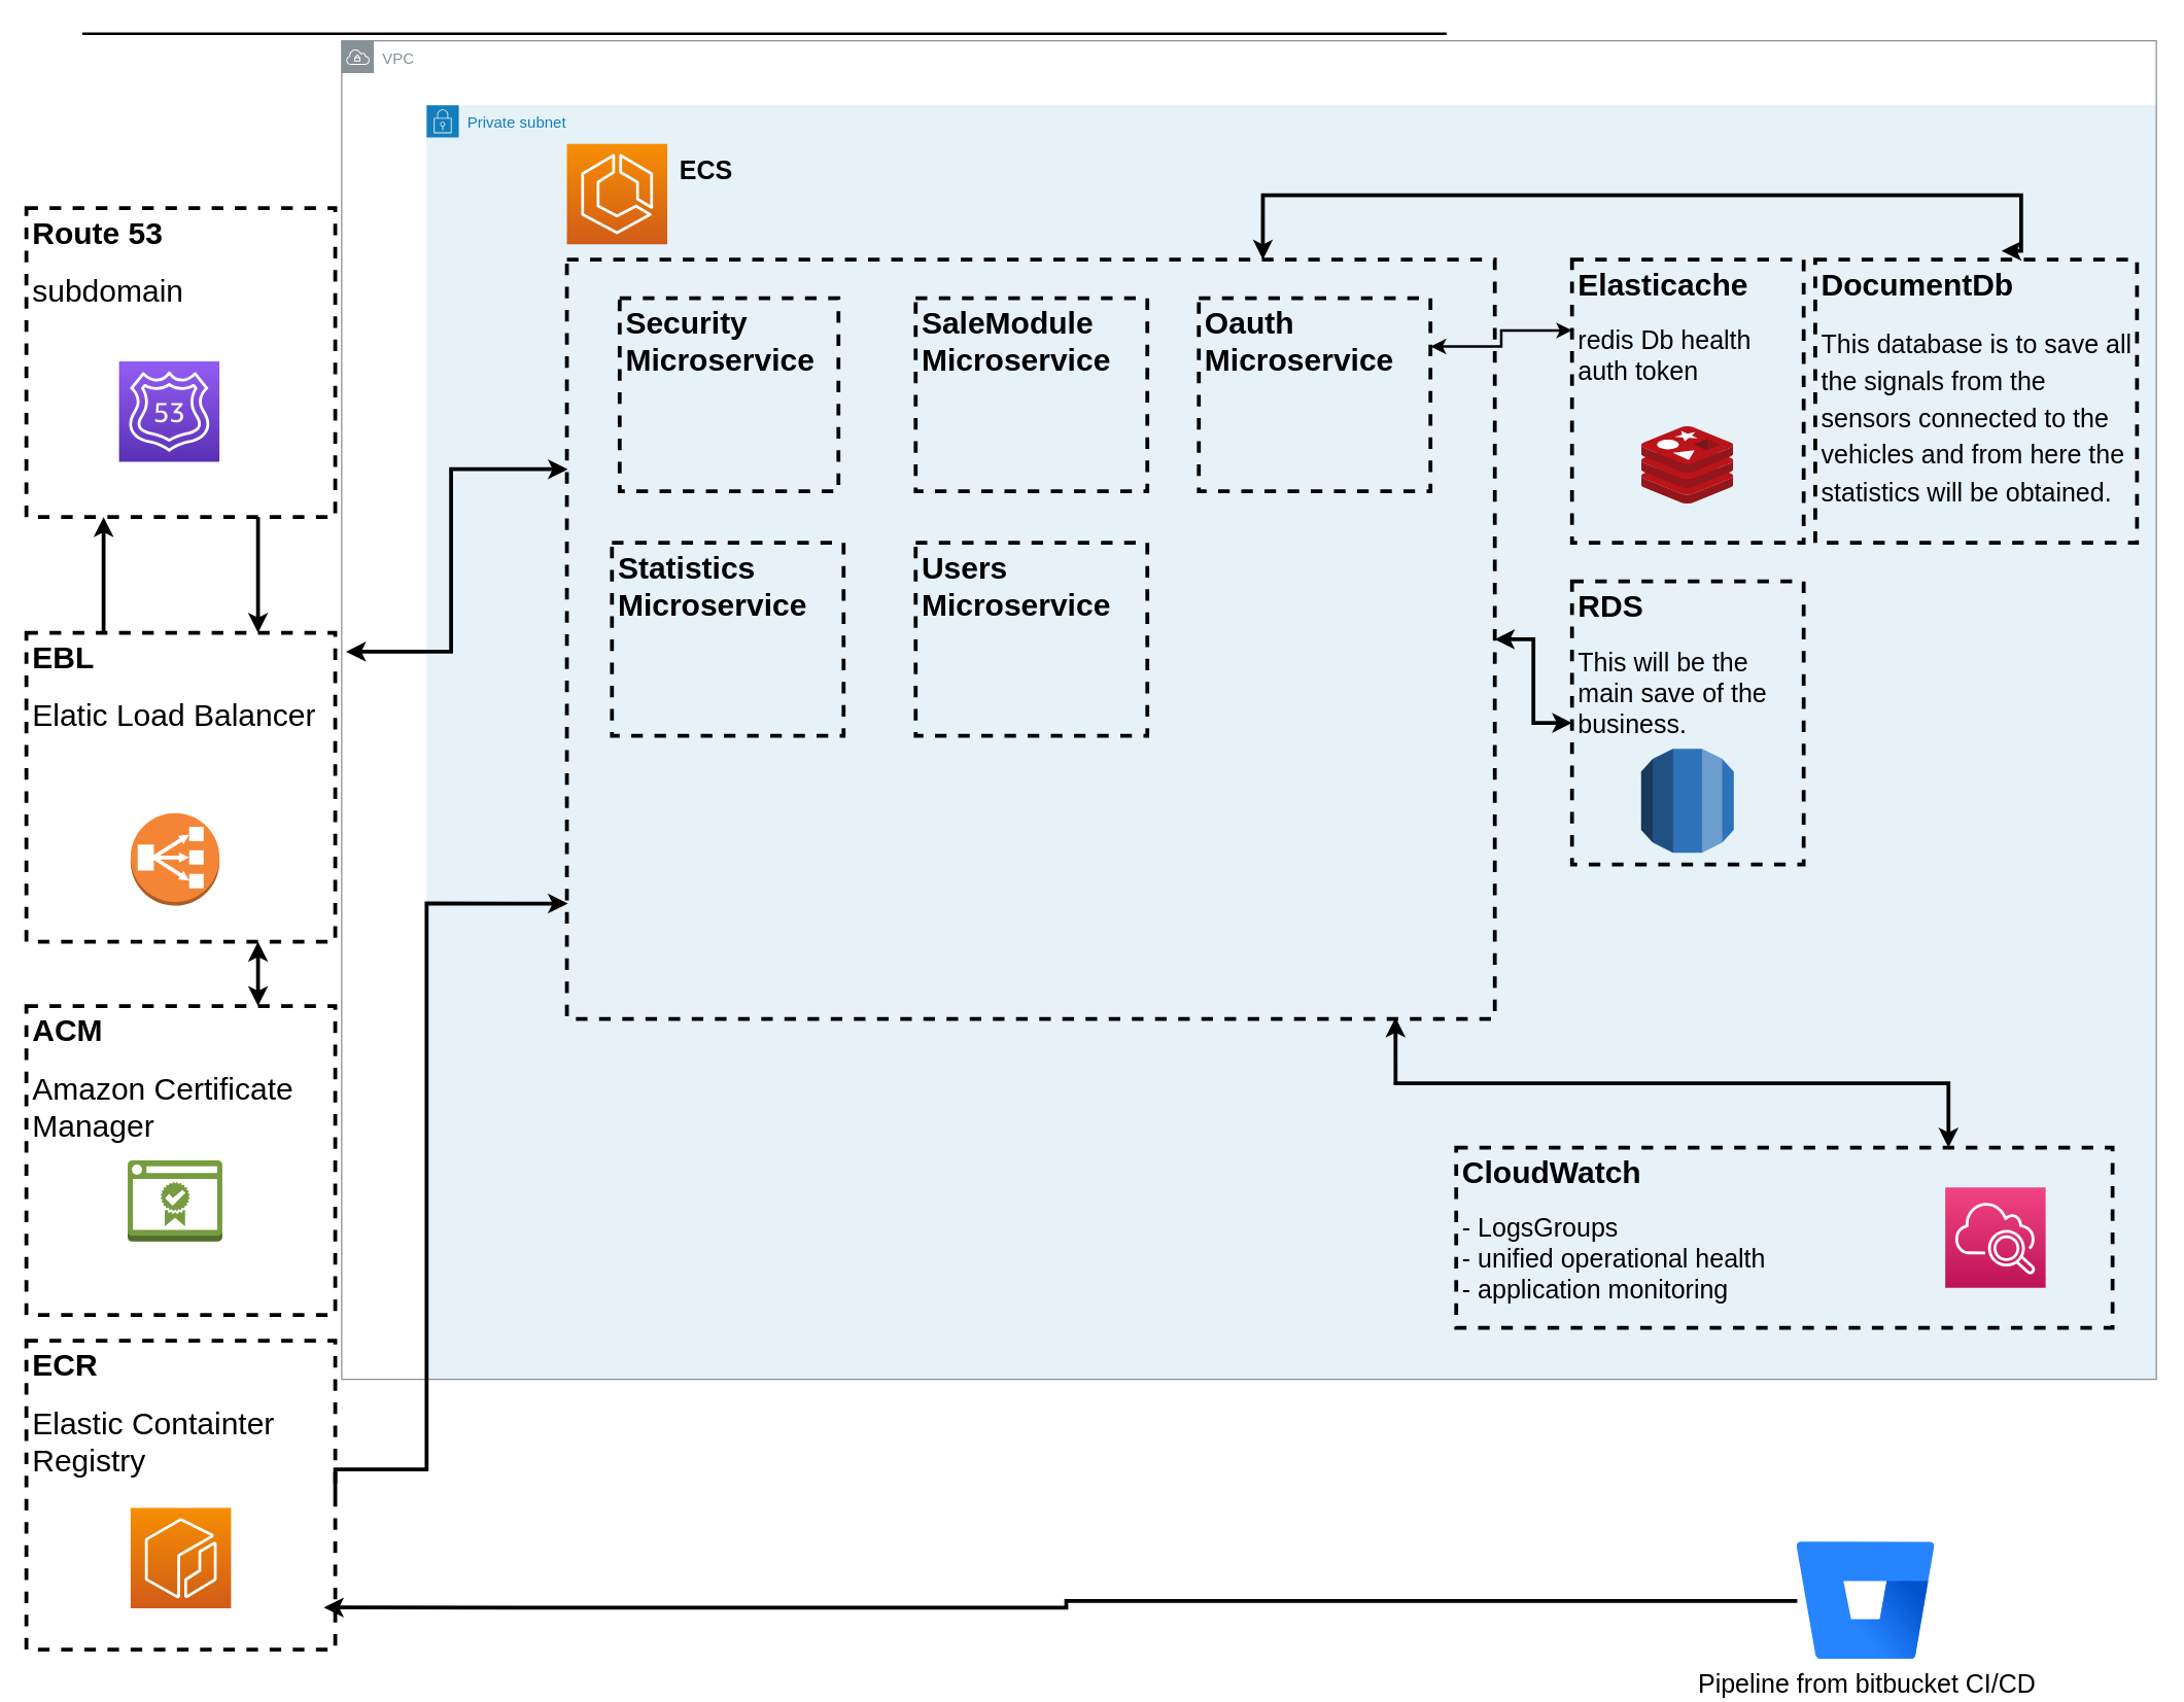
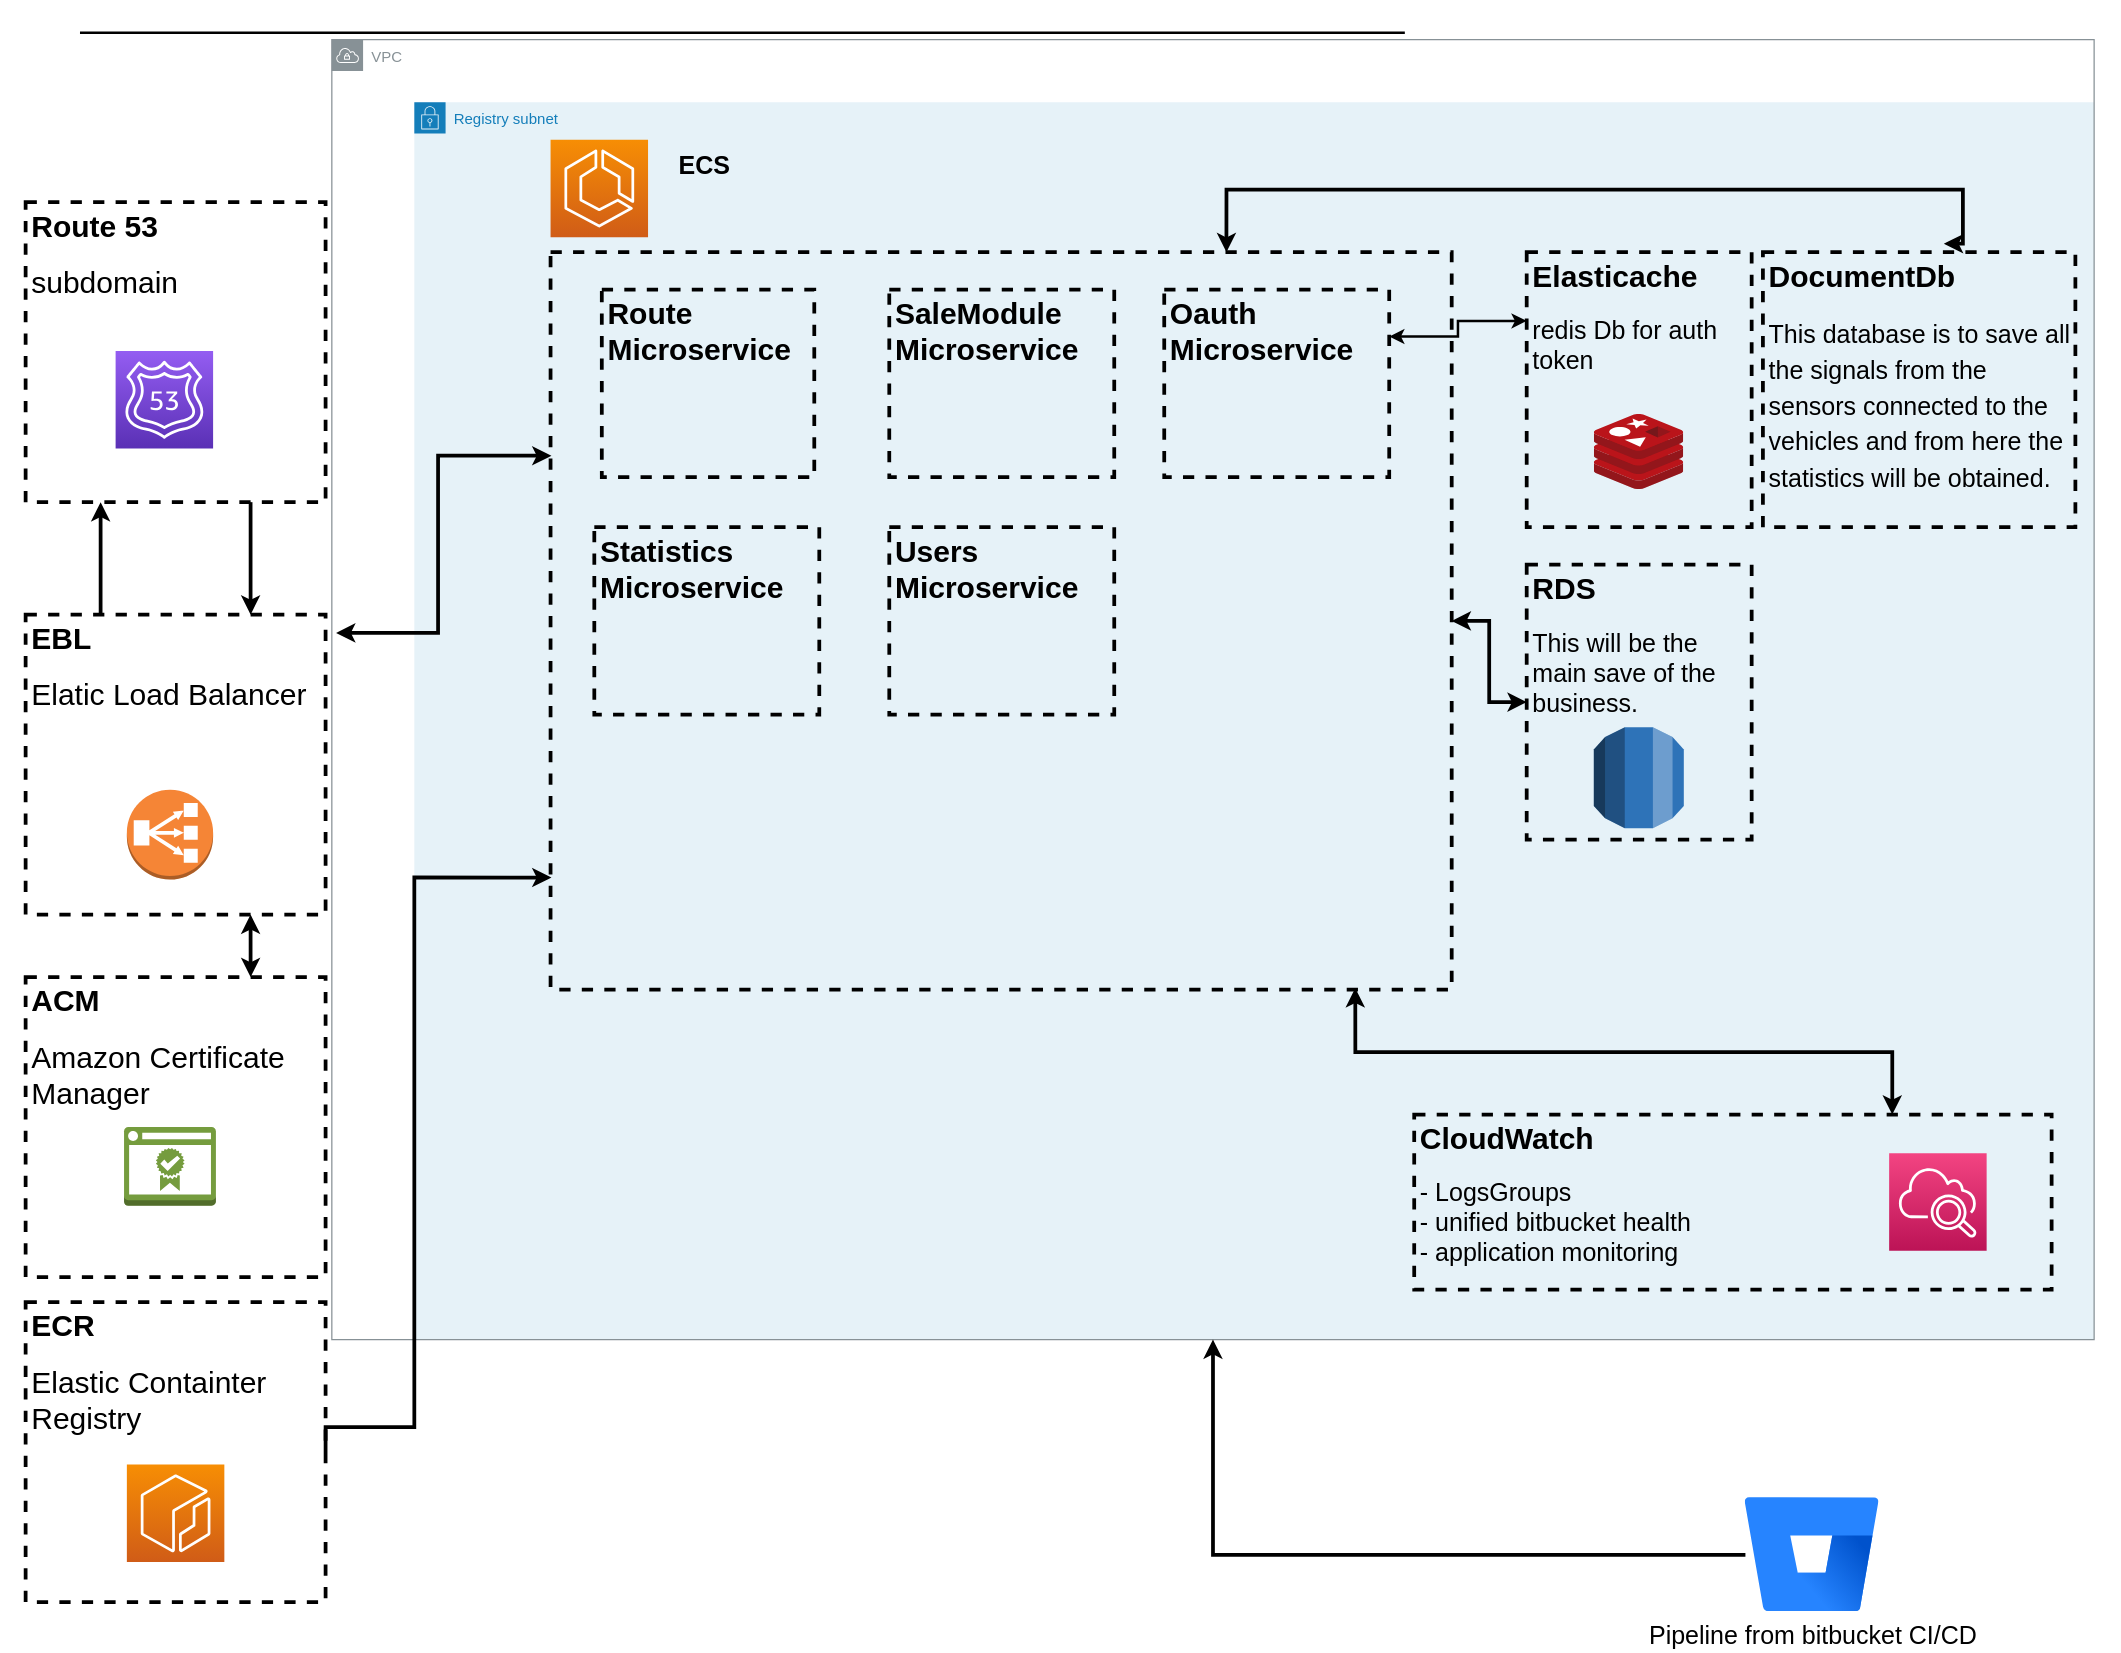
- <mxCell id="6" value="Private subnet" style="points=[[0,0],[0.25,0],[0.5,0],[0.75,0],[1,0],[1,0.25],[1,0.5],[1,0.75],[1,1],[0.75,1],[0.5,1],[0.25,1],[0,1],[0,0.75],[0,0.5],[0,0.25]];outlineConnect=0;gradientColor=none;html=1;whiteSpace=wrap;fontSize=12;fontStyle=0;container=1;pointerEvents=0;collapsible=0;recursiveResize=0;shape=mxgraph.aws4.group;grIcon=mxgraph.aws4.group_security_group;grStroke=0;strokeColor=#147EBA;fillColor=#E6F2F8;verticalAlign=top;align=left;spacingLeft=30;fontColor=#147EBA;dashed=0;" parent="1" vertex="1"><mxGeometry x="331" y="81" width="1344" height="990" as="geometry" /></mxCell>
+ <mxCell id="6" value="Registry subnet" style="points=[[0,0],[0.25,0],[0.5,0],[0.75,0],[1,0],[1,0.25],[1,0.5],[1,0.75],[1,1],[0.75,1],[0.5,1],[0.25,1],[0,1],[0,0.75],[0,0.5],[0,0.25]];outlineConnect=0;gradientColor=none;html=1;whiteSpace=wrap;fontSize=12;fontStyle=0;container=1;pointerEvents=0;collapsible=0;recursiveResize=0;shape=mxgraph.aws4.group;grIcon=mxgraph.aws4.group_security_group;grStroke=0;strokeColor=#147EBA;fillColor=#E6F2F8;verticalAlign=top;align=left;spacingLeft=30;fontColor=#147EBA;dashed=0;" parent="1" vertex="1"><mxGeometry x="331" y="81" width="1344" height="990" as="geometry" /></mxCell>
- <mxCell id="10" value="&lt;font size=&quot;1&quot; style=&quot;&quot;&gt;&lt;b style=&quot;font-size: 20px;&quot;&gt;ECS&lt;/b&gt;&lt;/font&gt;" style="text;html=1;align=center;verticalAlign=middle;resizable=0;points=[];autosize=1;strokeColor=none;fillColor=none;" parent="6" vertex="1"><mxGeometry x="187" y="30" width="60" height="40" as="geometry" /></mxCell>
+ <mxCell id="10" value="&lt;font size=&quot;1&quot; style=&quot;&quot;&gt;&lt;b style=&quot;font-size: 20px;&quot;&gt;ECS&lt;/b&gt;&lt;/font&gt;" style="text;html=1;align=center;verticalAlign=middle;resizable=0;points=[];autosize=1;strokeColor=none;fillColor=none;" parent="6" vertex="1"><mxGeometry x="202" y="30" width="60" height="40" as="geometry" /></mxCell>
- <mxCell id="25" value="&lt;h1&gt;Elasticache&lt;/h1&gt;&lt;div style=&quot;&quot;&gt;&lt;font style=&quot;font-size: 20px;&quot;&gt;redis Db health auth token&lt;/font&gt;&lt;br&gt;&lt;/div&gt;&lt;div style=&quot;font-size: 20px;&quot;&gt;&lt;br&gt;&lt;/div&gt;" style="text;html=1;strokeColor=default;fillColor=none;spacing=5;spacingTop=-20;whiteSpace=wrap;overflow=hidden;rounded=0;dashed=1;strokeWidth=3;resizeHeight=0;" parent="6" vertex="1"><mxGeometry x="890" y="120" width="180" height="220" as="geometry" /></mxCell>
+ <mxCell id="25" value="&lt;h1&gt;Elasticache&lt;/h1&gt;&lt;div style=&quot;&quot;&gt;&lt;font style=&quot;font-size: 20px;&quot;&gt;redis Db for auth token&lt;/font&gt;&lt;br&gt;&lt;/div&gt;&lt;div style=&quot;font-size: 20px;&quot;&gt;&lt;br&gt;&lt;/div&gt;" style="text;html=1;strokeColor=default;fillColor=none;spacing=5;spacingTop=-20;whiteSpace=wrap;overflow=hidden;rounded=0;dashed=1;strokeWidth=3;resizeHeight=0;" parent="6" vertex="1"><mxGeometry x="890" y="120" width="180" height="220" as="geometry" /></mxCell>
- <mxCell id="15" value="&lt;h1&gt;Security Microservice&lt;/h1&gt;" style="text;html=1;strokeColor=default;fillColor=none;spacing=5;spacingTop=-20;whiteSpace=wrap;overflow=hidden;rounded=0;dashed=1;strokeWidth=3;" parent="6" vertex="1"><mxGeometry x="150" y="150" width="170" height="150" as="geometry" /></mxCell>
+ <mxCell id="15" value="&lt;h1&gt;Route Microservice&lt;/h1&gt;" style="text;html=1;strokeColor=default;fillColor=none;spacing=5;spacingTop=-20;whiteSpace=wrap;overflow=hidden;rounded=0;dashed=1;strokeWidth=3;" parent="6" vertex="1"><mxGeometry x="150" y="150" width="170" height="150" as="geometry" /></mxCell>
- <mxCell id="12" value="&lt;h1&gt;CloudWatch&lt;/h1&gt;&lt;div style=&quot;font-size: 20px;&quot;&gt;&lt;font style=&quot;font-size: 20px;&quot;&gt;- LogsGroups&lt;/font&gt;&lt;/div&gt;&lt;div style=&quot;font-size: 20px;&quot;&gt;&lt;font style=&quot;font-size: 20px;&quot;&gt;-&amp;nbsp;unified operational health&lt;/font&gt;&lt;/div&gt;&lt;div style=&quot;font-size: 20px;&quot;&gt;&lt;font style=&quot;font-size: 20px;&quot;&gt;-&amp;nbsp;application monitoring&lt;/font&gt;&lt;/div&gt;&lt;div style=&quot;font-size: 20px;&quot;&gt;&lt;br&gt;&lt;/div&gt;" style="text;html=1;strokeColor=default;fillColor=none;spacing=5;spacingTop=-20;whiteSpace=wrap;overflow=hidden;rounded=0;dashed=1;strokeWidth=3;resizeHeight=0;" parent="6" vertex="1"><mxGeometry x="800" y="810" width="510" height="140" as="geometry" /></mxCell>
+ <mxCell id="12" value="&lt;h1&gt;CloudWatch&lt;/h1&gt;&lt;div style=&quot;font-size: 20px;&quot;&gt;&lt;font style=&quot;font-size: 20px;&quot;&gt;- LogsGroups&lt;/font&gt;&lt;/div&gt;&lt;div style=&quot;font-size: 20px;&quot;&gt;&lt;font style=&quot;font-size: 20px;&quot;&gt;-&amp;nbsp;unified bitbucket health&lt;/font&gt;&lt;/div&gt;&lt;div style=&quot;font-size: 20px;&quot;&gt;&lt;font style=&quot;font-size: 20px;&quot;&gt;-&amp;nbsp;application monitoring&lt;/font&gt;&lt;/div&gt;&lt;div style=&quot;font-size: 20px;&quot;&gt;&lt;br&gt;&lt;/div&gt;" style="text;html=1;strokeColor=default;fillColor=none;spacing=5;spacingTop=-20;whiteSpace=wrap;overflow=hidden;rounded=0;dashed=1;strokeWidth=3;resizeHeight=0;" parent="6" vertex="1"><mxGeometry x="800" y="810" width="510" height="140" as="geometry" /></mxCell>
- <mxCell id="33" value="" style="edgeStyle=orthogonalEdgeStyle;rounded=0;orthogonalLoop=1;jettySize=auto;exitX=0;exitY=0.5;exitDx=0;exitDy=0;entryX=0.963;entryY=0.864;entryDx=0;entryDy=0;fontSize=17;spacing=10;html=1;fontFamily=Helvetica;strokeWidth=3;entryPerimeter=0;" parent="1" source="34" target="36" edge="1"><mxGeometry relative="1" as="geometry"><mxPoint x="1084" y="1227.5" as="targetPoint" /></mxGeometry></mxCell>
+ <mxCell id="33" value="" style="edgeStyle=orthogonalEdgeStyle;rounded=0;orthogonalLoop=1;jettySize=auto;exitX=0;exitY=0.5;exitDx=0;exitDy=0;fontSize=17;spacing=10;html=1;fontFamily=Helvetica;strokeWidth=3;" parent="1" source="34" target="32" edge="1"><mxGeometry relative="1" as="geometry"><mxPoint x="1084" y="1227.5" as="targetPoint" /></mxGeometry></mxCell>
